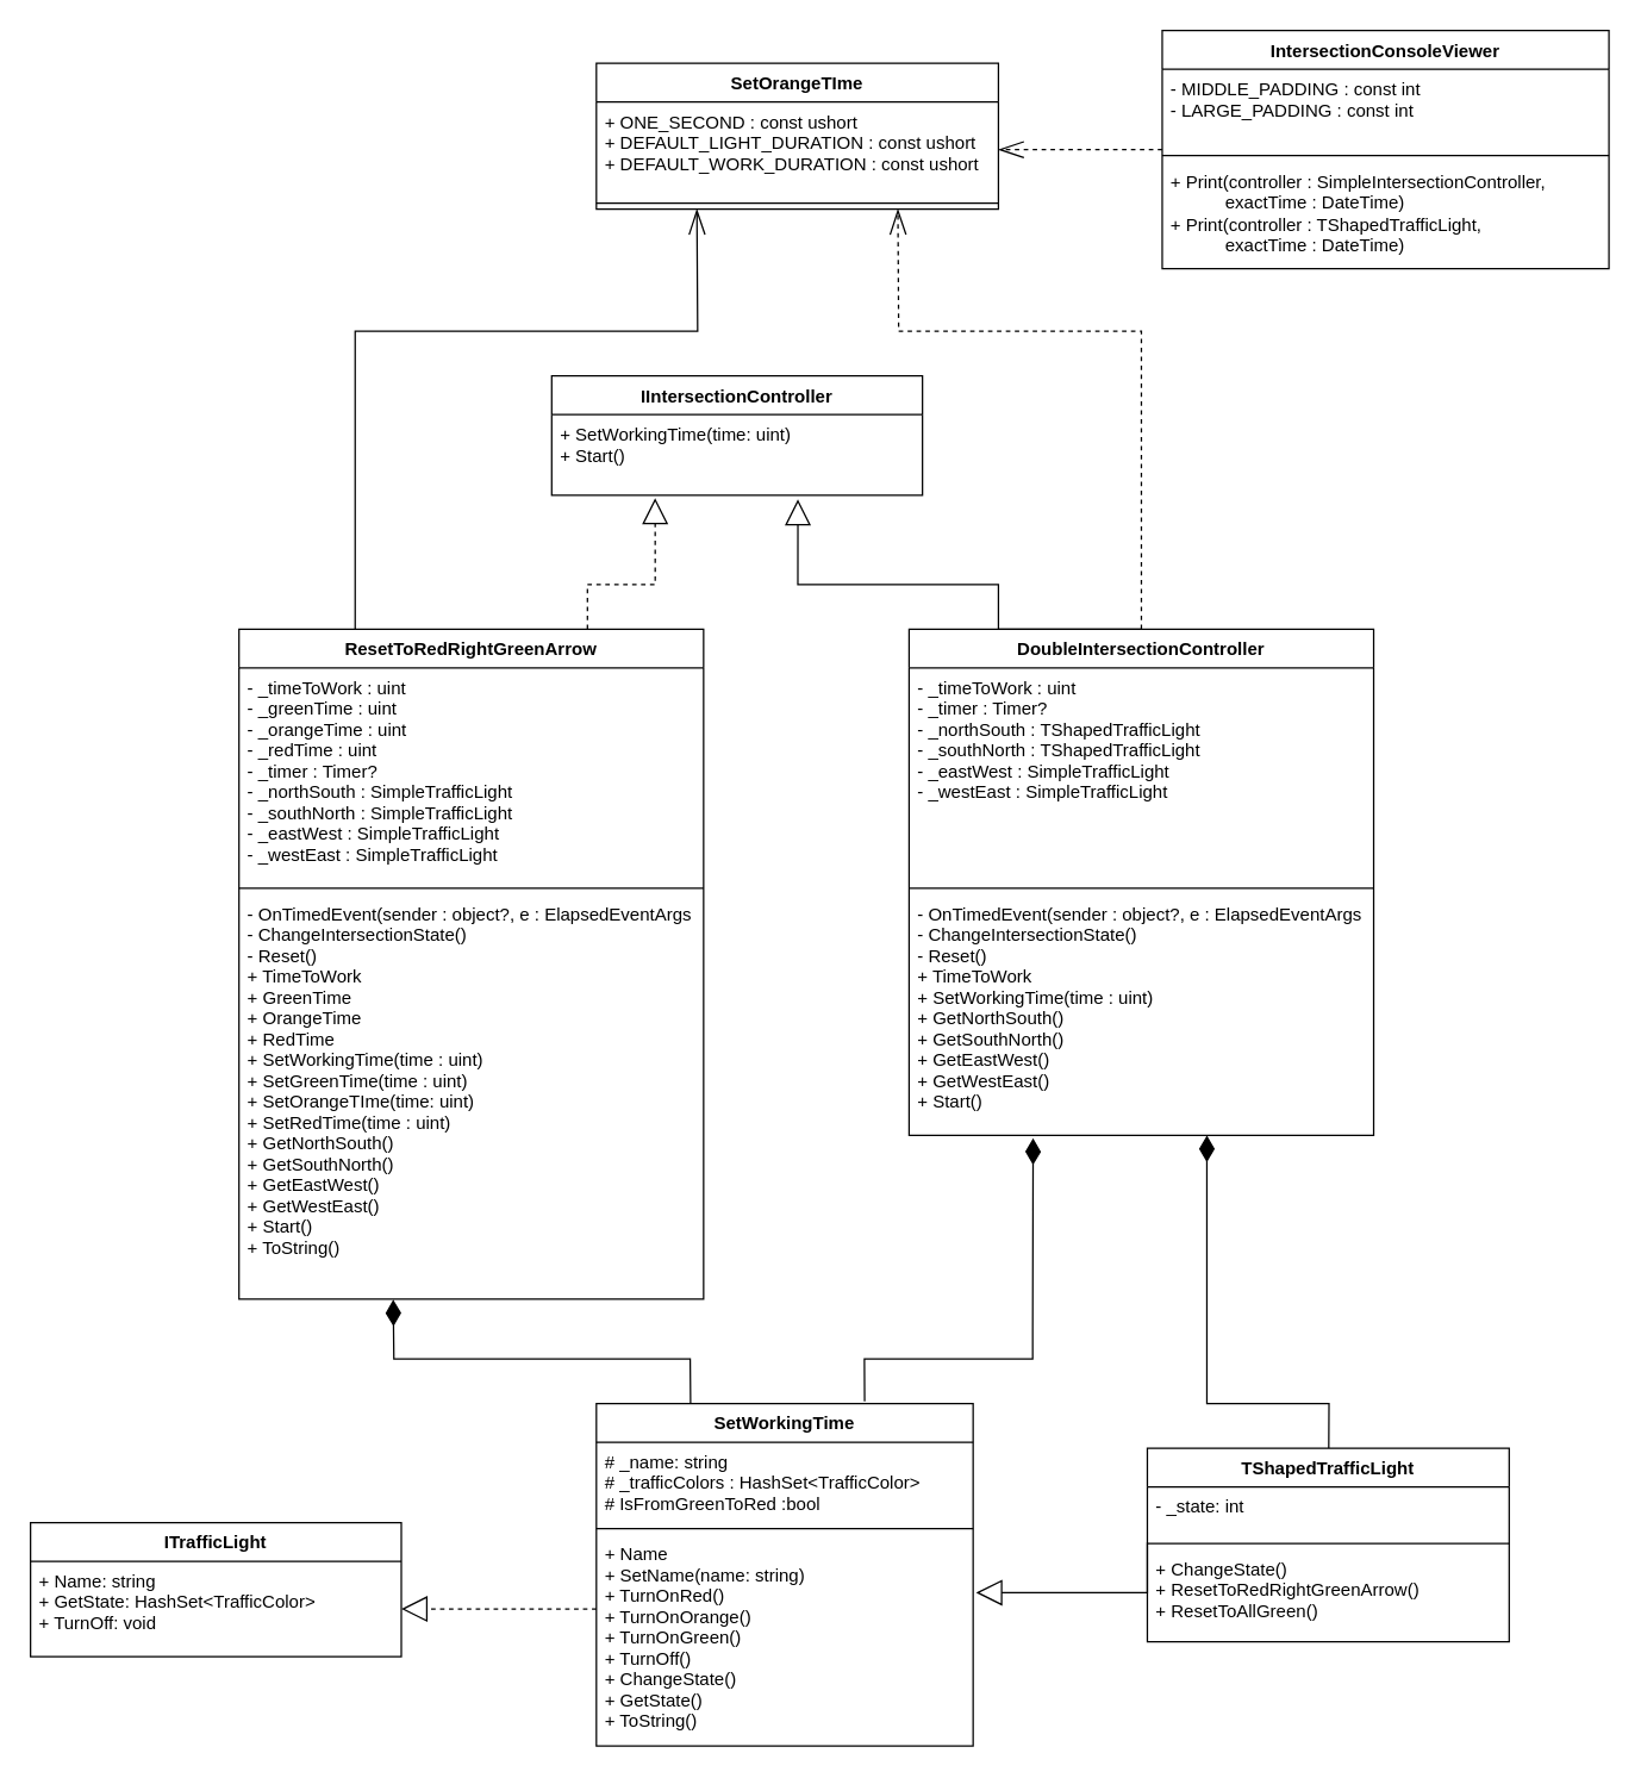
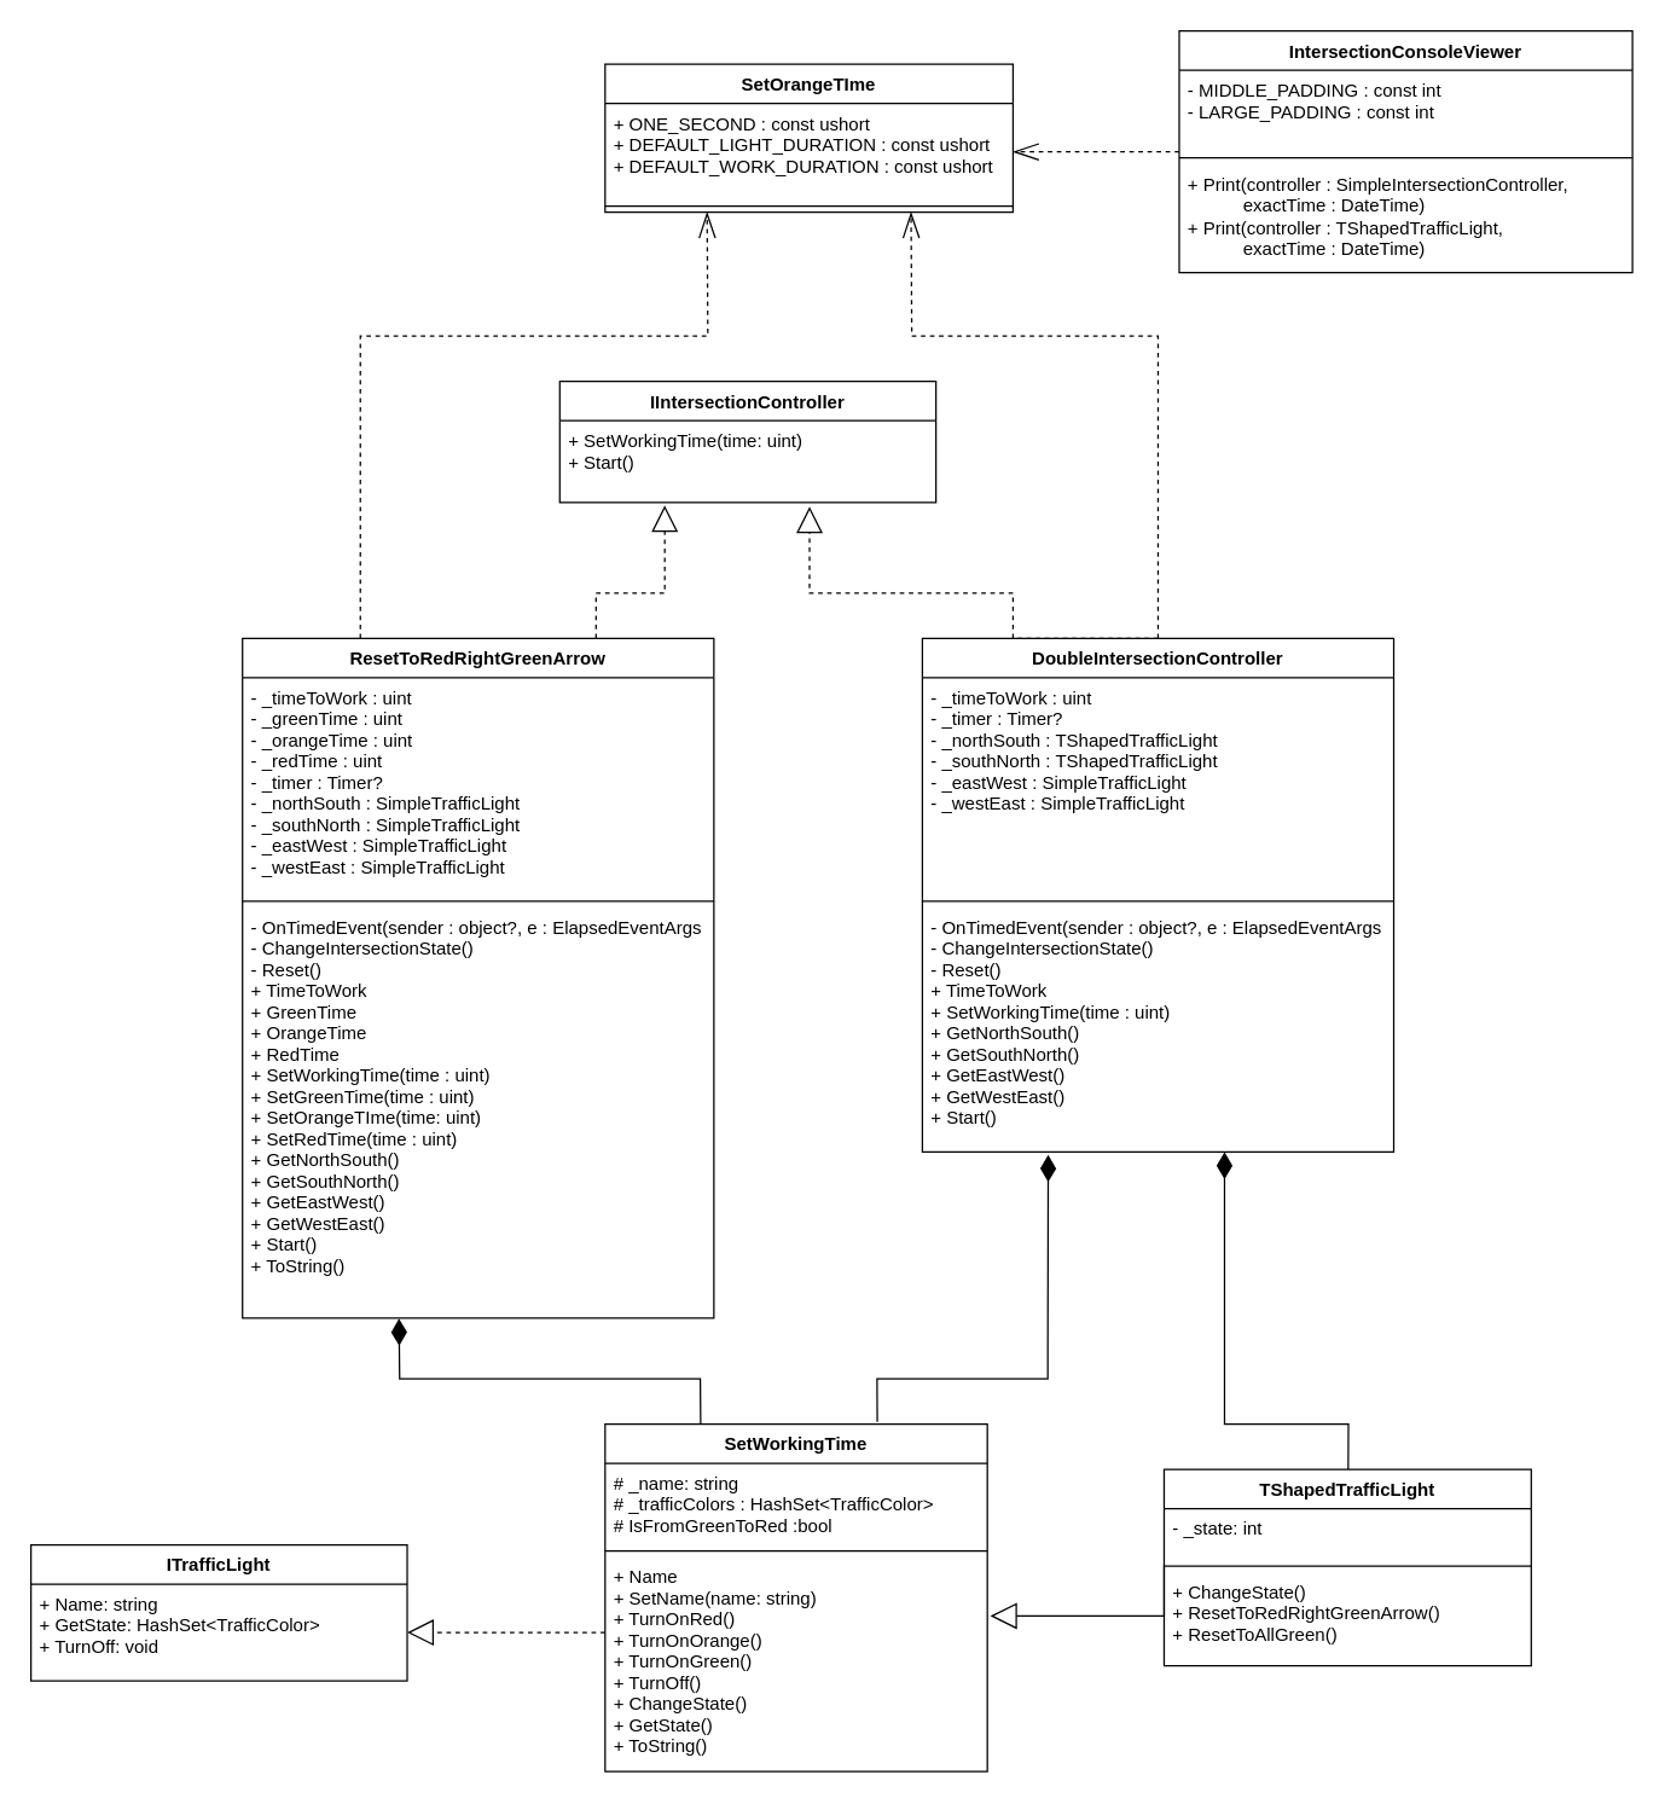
- <mxCell id="20" style="edgeStyle=none;rounded=0;orthogonalLoop=1;jettySize=auto;html=1;entryX=0.25;entryY=1;entryDx=0;entryDy=0;dashed=0;endArrow=openThin;endFill=0;endSize=15;strokeWidth=1;exitX=0.25;exitY=0;exitDx=0;exitDy=0;" edge="1" parent="1" source="21" target="31"><mxGeometry relative="1" as="geometry"><mxPoint x="140" y="452" as="sourcePoint" /><Array as="points"><mxPoint x="238" y="222" /><mxPoint x="468" y="222" /></Array></mxGeometry></mxCell>
+ <mxCell id="20" style="edgeStyle=none;rounded=0;orthogonalLoop=1;jettySize=auto;html=1;entryX=0.25;entryY=1;entryDx=0;entryDy=0;dashed=1;endArrow=openThin;endFill=0;endSize=15;strokeWidth=1;exitX=0.25;exitY=0;exitDx=0;exitDy=0;" edge="1" parent="1" source="21" target="31"><mxGeometry relative="1" as="geometry"><mxPoint x="140" y="452" as="sourcePoint" /><Array as="points"><mxPoint x="238" y="222" /><mxPoint x="468" y="222" /></Array></mxGeometry></mxCell>
- <mxCell id="25" style="edgeStyle=orthogonalEdgeStyle;rounded=0;orthogonalLoop=1;jettySize=auto;html=1;entryX=0.664;entryY=1.052;entryDx=0;entryDy=0;entryPerimeter=0;dashed=0;endArrow=block;endFill=0;endSize=15;strokeWidth=1;exitX=0.5;exitY=0;exitDx=0;exitDy=0;" edge="1" parent="1" source="27" target="18"><mxGeometry relative="1" as="geometry"><Array as="points"><mxPoint x="766" y="422" /><mxPoint x="670" y="422" /><mxPoint x="670" y="392" /><mxPoint x="535" y="392" /></Array></mxGeometry></mxCell>
+ <mxCell id="25" style="edgeStyle=orthogonalEdgeStyle;rounded=0;orthogonalLoop=1;jettySize=auto;html=1;entryX=0.664;entryY=1.052;entryDx=0;entryDy=0;entryPerimeter=0;dashed=1;endArrow=block;endFill=0;endSize=15;strokeWidth=1;exitX=0.5;exitY=0;exitDx=0;exitDy=0;" edge="1" parent="1" source="27" target="18"><mxGeometry relative="1" as="geometry"><Array as="points"><mxPoint x="766" y="422" /><mxPoint x="670" y="422" /><mxPoint x="670" y="392" /><mxPoint x="535" y="392" /></Array></mxGeometry></mxCell>
